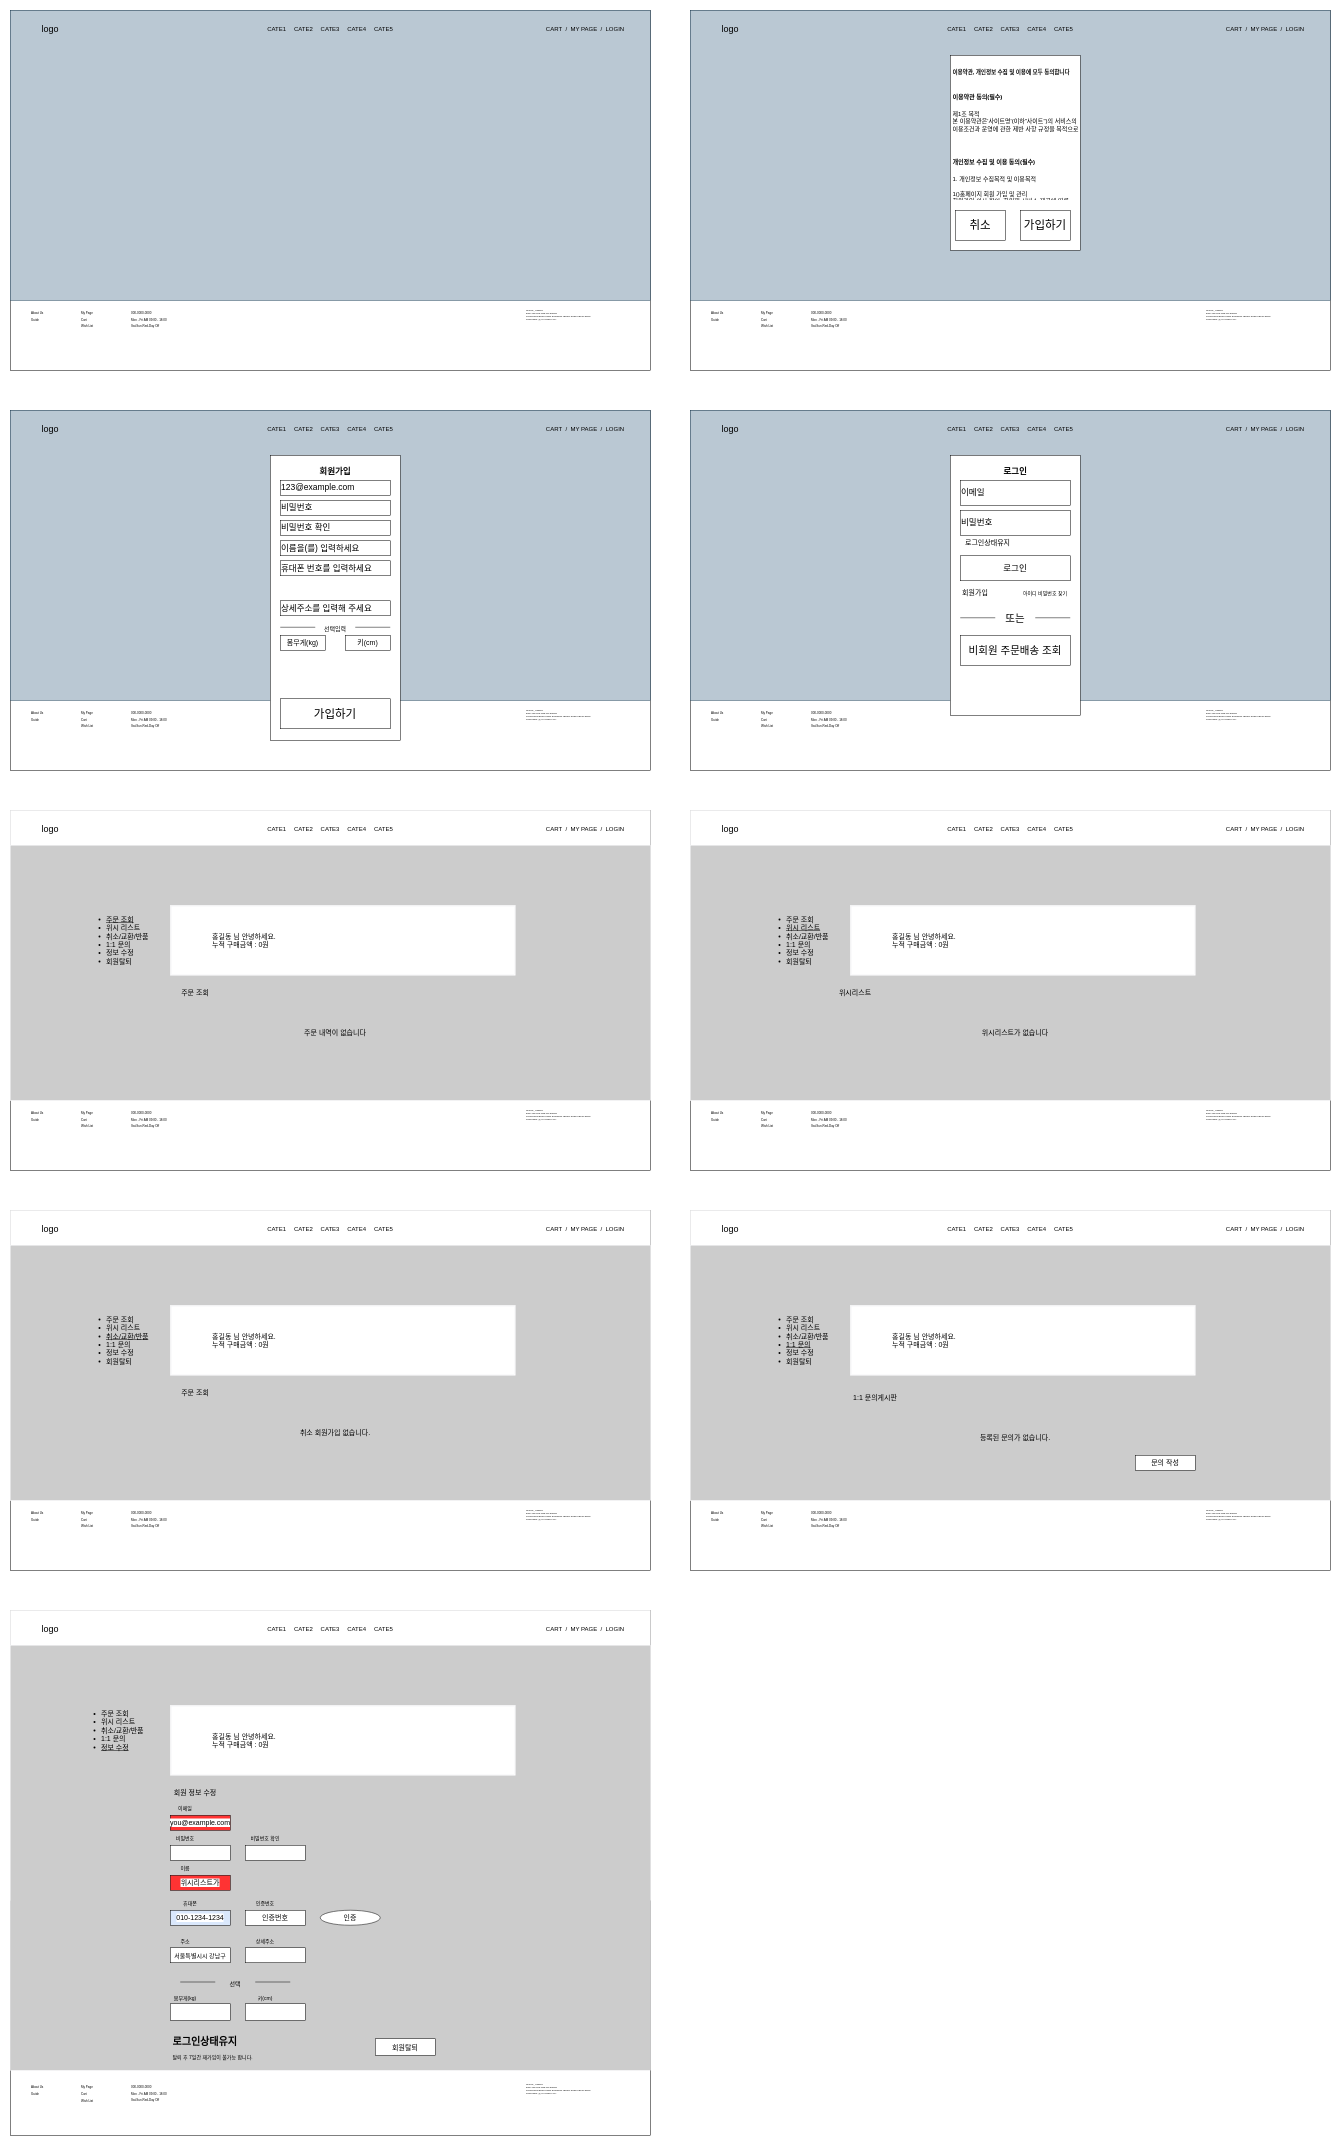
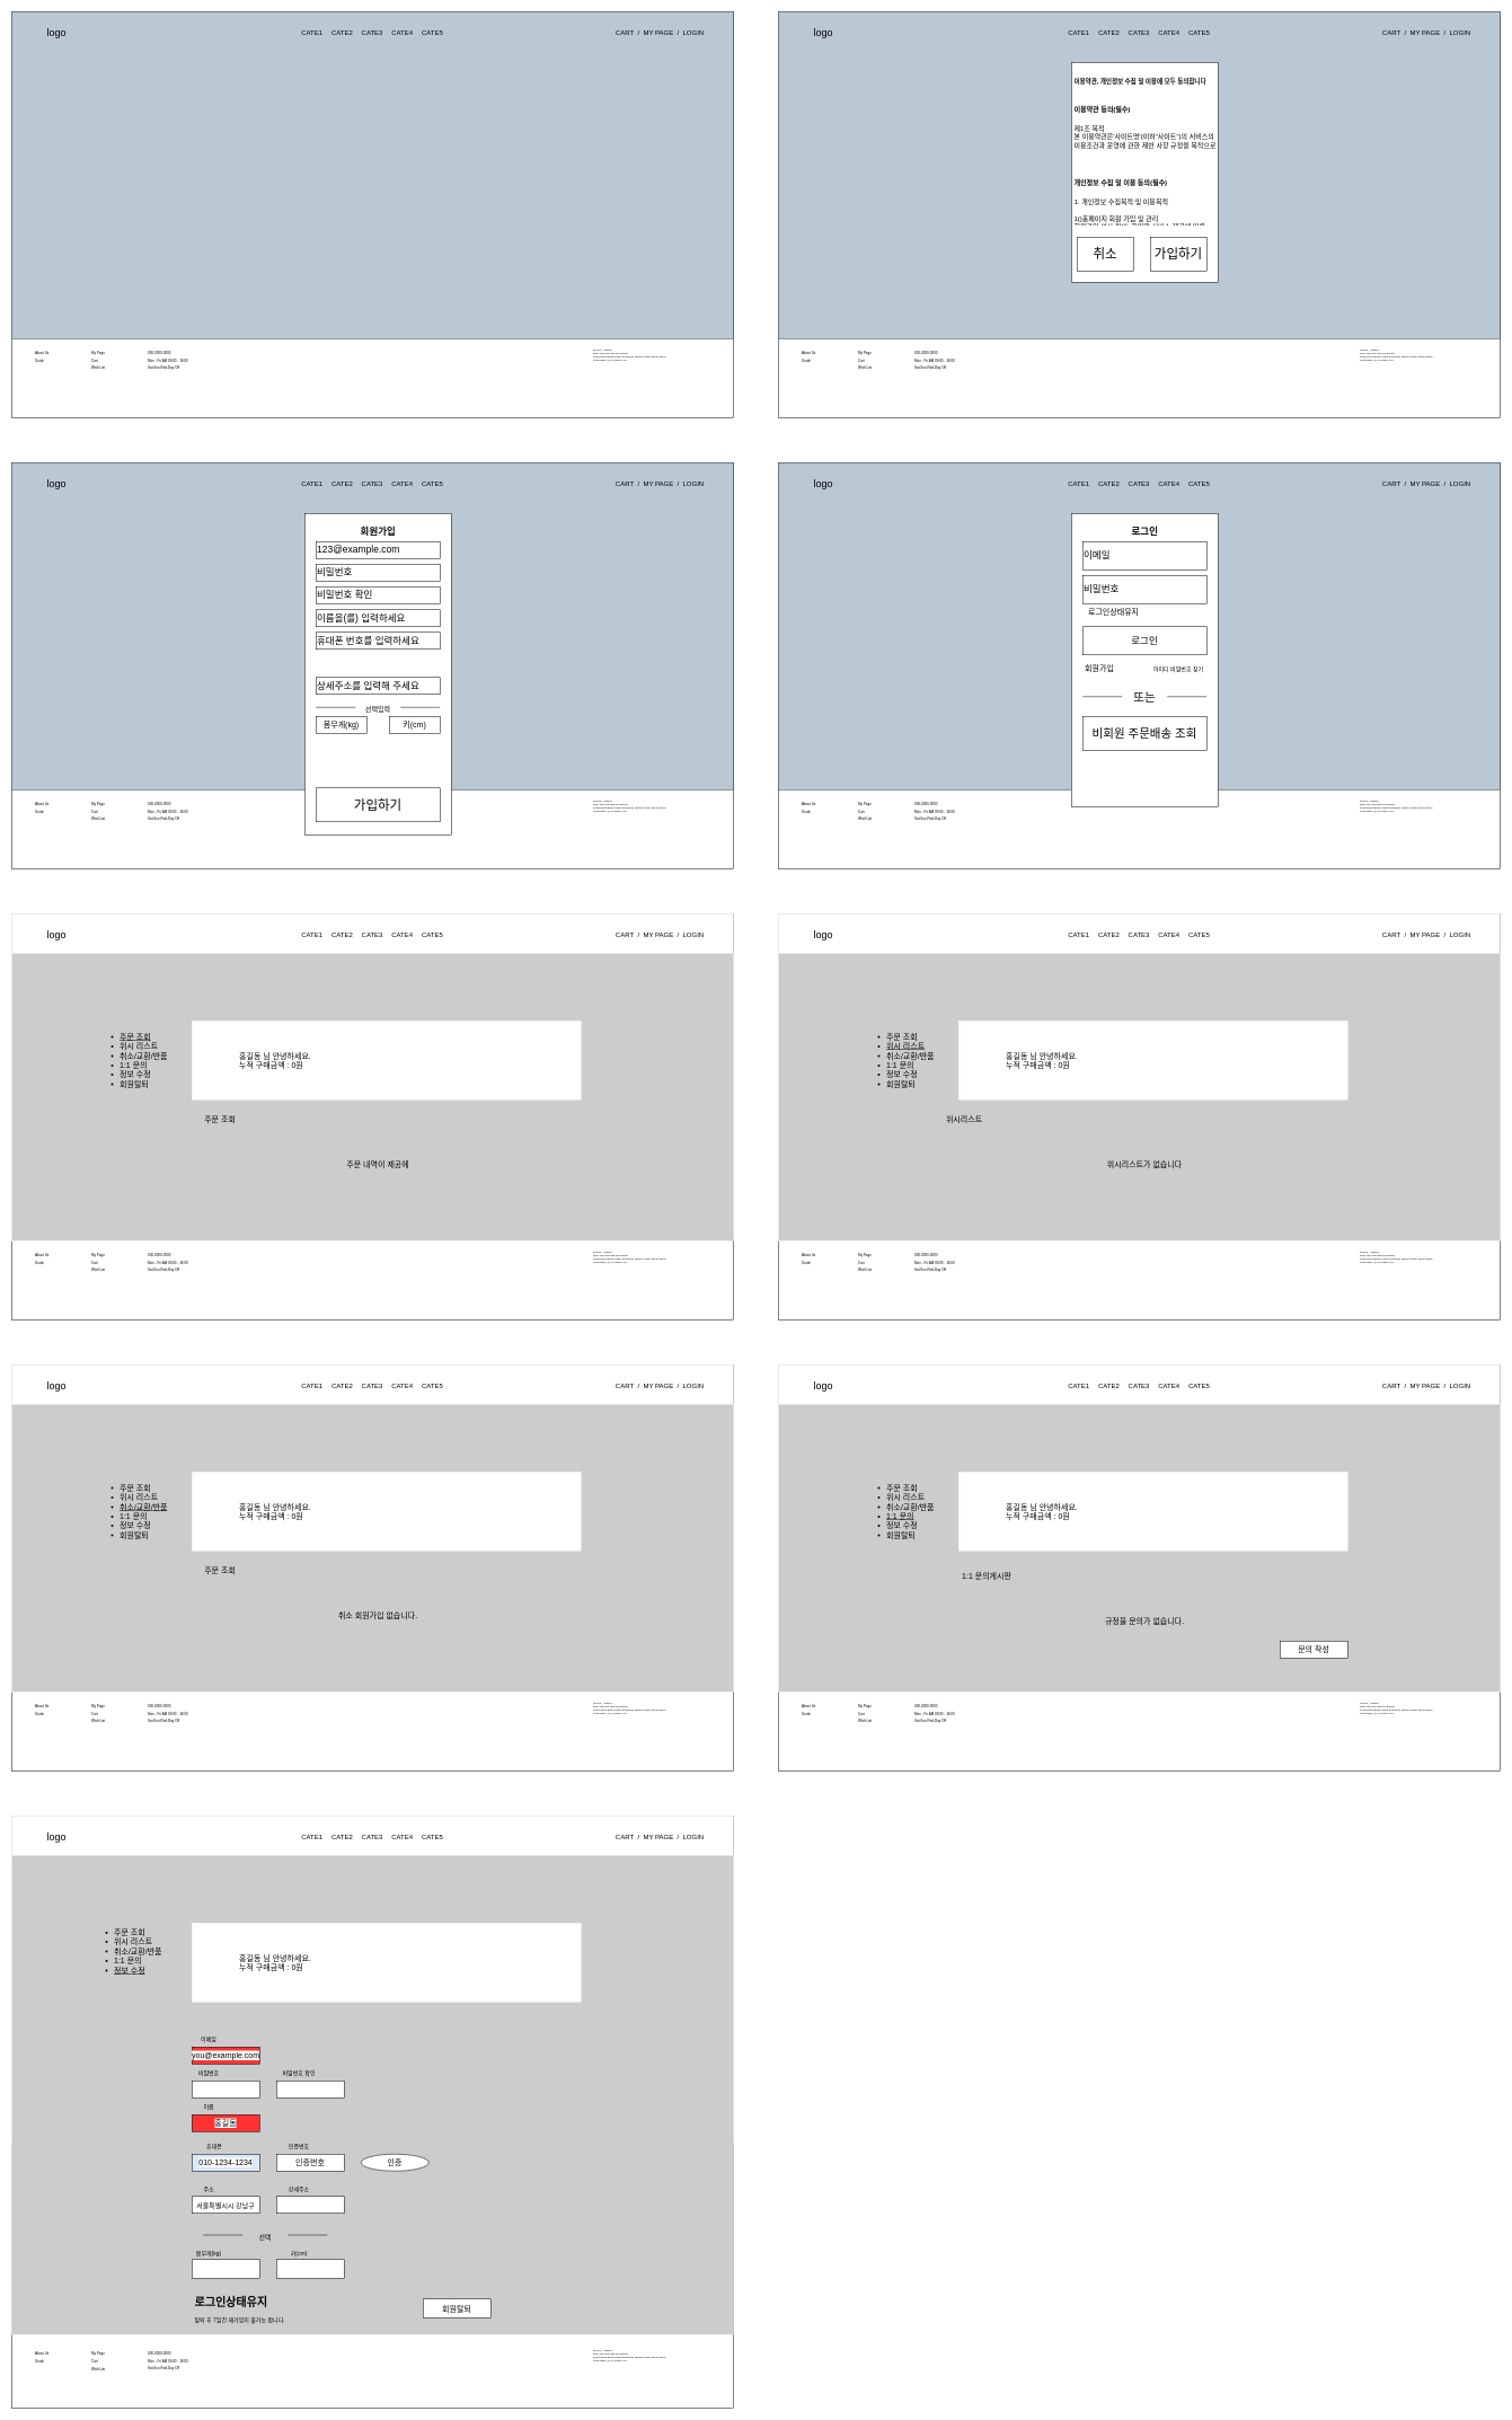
- <mxCell id="109" value="주문 내역이 없습니다" style="text;html=1;strokeColor=none;fillColor=none;align=center;verticalAlign=middle;whiteSpace=wrap;rounded=0;fontSize=14;fontFamily=Helvetica;fontColor=#000000;" vertex="1" parent="1"><mxGeometry x="550" y="2050" width="240" height="30" as="geometry" /></mxCell>
+ <mxCell id="109" value="주문 내역이 제공에" style="text;html=1;strokeColor=none;fillColor=none;align=center;verticalAlign=middle;whiteSpace=wrap;rounded=0;fontSize=14;fontFamily=Helvetica;fontColor=#000000;" vertex="1" parent="1"><mxGeometry x="550" y="2050" width="240" height="30" as="geometry" /></mxCell>
- <mxCell id="169" value="등록된 문의가 없습니다." style="text;html=1;strokeColor=none;fillColor=none;align=center;verticalAlign=middle;whiteSpace=wrap;rounded=0;fontSize=14;fontFamily=Helvetica;fontColor=#000000;" vertex="1" parent="1"><mxGeometry x="1910" y="2860" width="240" height="30" as="geometry" /></mxCell>
+ <mxCell id="169" value="규정을 문의가 없습니다." style="text;html=1;strokeColor=none;fillColor=none;align=center;verticalAlign=middle;whiteSpace=wrap;rounded=0;fontSize=14;fontFamily=Helvetica;fontColor=#000000;" vertex="1" parent="1"><mxGeometry x="1910" y="2860" width="240" height="30" as="geometry" /></mxCell>
- <mxCell id="189" value="회원 정보 수정" style="text;html=1;strokeColor=none;fillColor=none;align=center;verticalAlign=middle;whiteSpace=wrap;rounded=0;fontSize=14;fontFamily=Helvetica;fontColor=#000000;" vertex="1" parent="1"><mxGeometry x="340" y="3570" width="100" height="30" as="geometry" /></mxCell>
- <mxCell id="196" value="위시리스트가" style="rounded=0;whiteSpace=wrap;html=1;labelBackgroundColor=#FFFFFF;strokeColor=#000000;fontFamily=Helvetica;fontSize=14;fontColor=#000000;fillColor=#FF3333;" vertex="1" parent="1"><mxGeometry x="340" y="3750" width="120" height="30" as="geometry" /></mxCell>
+ <mxCell id="196" value="홍길동" style="rounded=0;whiteSpace=wrap;html=1;labelBackgroundColor=#FFFFFF;strokeColor=#000000;fontFamily=Helvetica;fontSize=14;fontColor=#000000;fillColor=#FF3333;" vertex="1" parent="1"><mxGeometry x="340" y="3750" width="120" height="30" as="geometry" /></mxCell>
